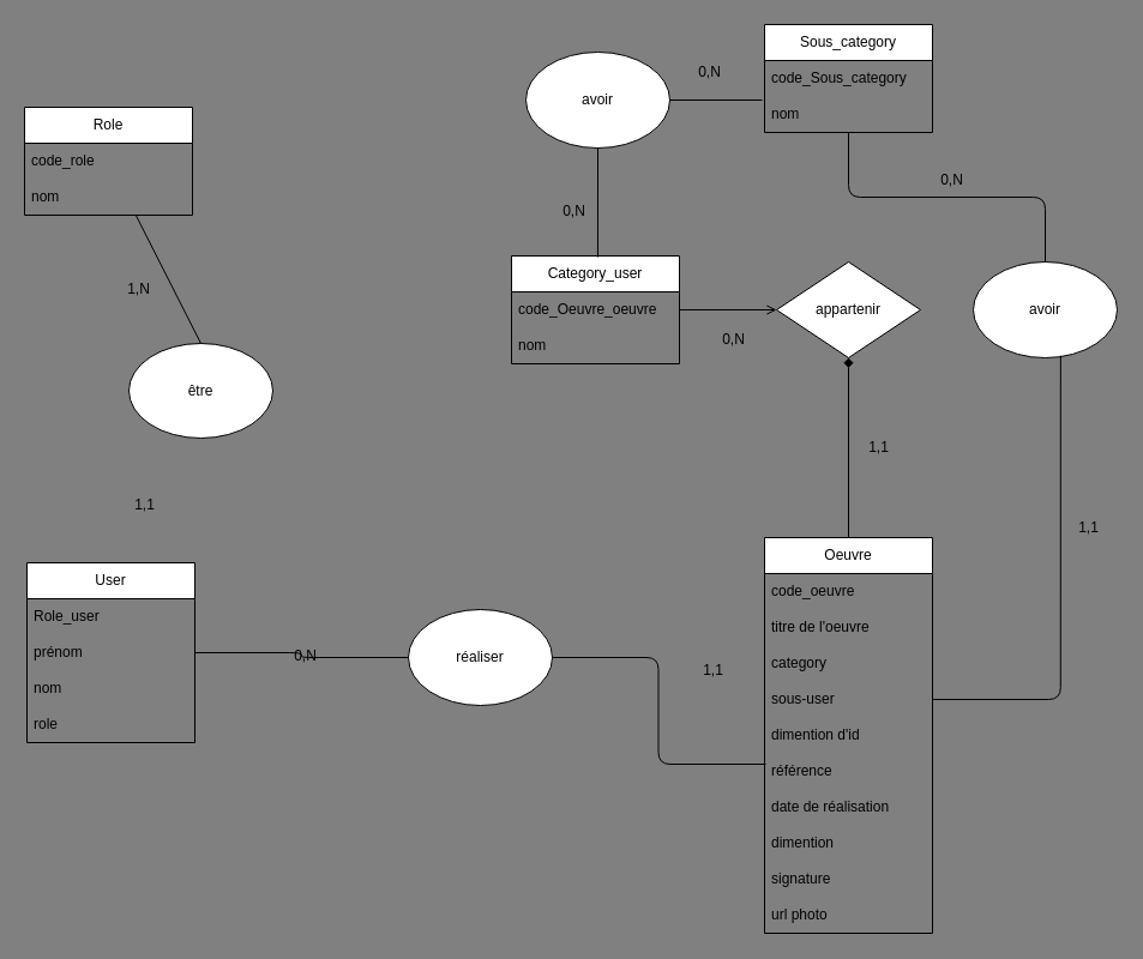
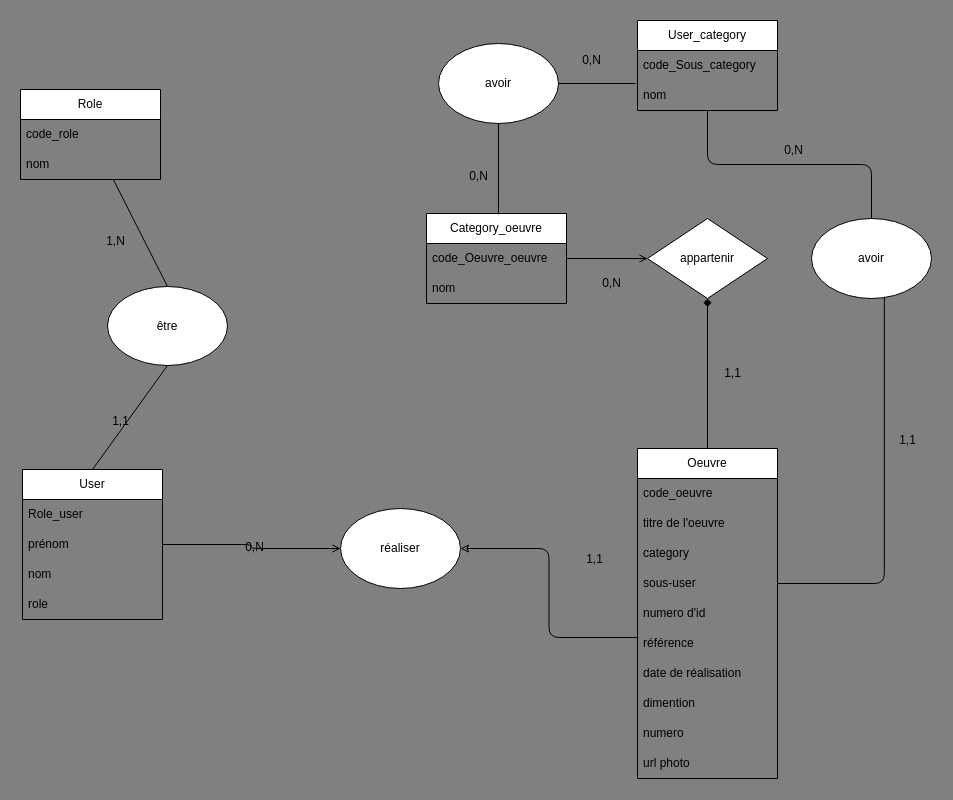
- <mxCell id="39" value="Sous_category" style="swimlane;fontStyle=0;childLayout=stackLayout;horizontal=1;startSize=30;horizontalStack=0;resizeParent=1;resizeParentMax=0;resizeLast=0;collapsible=1;marginBottom=0;whiteSpace=wrap;html=1;" parent="1" vertex="1"><mxGeometry x="637" y="20" width="140" height="90" as="geometry" /></mxCell>
+ <mxCell id="39" value="User_category" style="swimlane;fontStyle=0;childLayout=stackLayout;horizontal=1;startSize=30;horizontalStack=0;resizeParent=1;resizeParentMax=0;resizeLast=0;collapsible=1;marginBottom=0;whiteSpace=wrap;html=1;" parent="1" vertex="1"><mxGeometry x="637" y="20" width="140" height="90" as="geometry" /></mxCell>
- <mxCell id="26" value="Category_user" style="swimlane;fontStyle=0;childLayout=stackLayout;horizontal=1;startSize=30;horizontalStack=0;resizeParent=1;resizeParentMax=0;resizeLast=0;collapsible=1;marginBottom=0;whiteSpace=wrap;html=1;" parent="1" vertex="1"><mxGeometry x="426" y="213" width="140" height="90" as="geometry" /></mxCell>
+ <mxCell id="26" value="Category_oeuvre" style="swimlane;fontStyle=0;childLayout=stackLayout;horizontal=1;startSize=30;horizontalStack=0;resizeParent=1;resizeParentMax=0;resizeLast=0;collapsible=1;marginBottom=0;whiteSpace=wrap;html=1;" parent="1" vertex="1"><mxGeometry x="426" y="213" width="140" height="90" as="geometry" /></mxCell>
+ <mxCell id="33" value="" style="endArrow=none;html=1;exitX=0.5;exitY=0;exitDx=0;exitDy=0;entryX=0.5;entryY=1;entryDx=0;entryDy=0;" parent="1" source="2" target="30" edge="1"><mxGeometry width="50" height="50" relative="1" as="geometry"><mxPoint x="198" y="457" as="sourcePoint" /><mxPoint x="197" y="350" as="targetPoint" /></mxGeometry></mxCell>
- <mxCell id="19" style="edgeStyle=orthogonalEdgeStyle;html=1;entryX=0;entryY=0.5;entryDx=0;entryDy=0;endArrow=none;endFill=0;" parent="1" source="2" target="18" edge="1"><mxGeometry relative="1" as="geometry"><mxPoint x="235" y="526" as="sourcePoint" /><mxPoint x="355" y="526" as="targetPoint" /></mxGeometry></mxCell>
+ <mxCell id="19" style="edgeStyle=orthogonalEdgeStyle;html=1;entryX=0;entryY=0.5;entryDx=0;entryDy=0;endArrow=open;endFill=0;" parent="1" source="2" target="18" edge="1"><mxGeometry relative="1" as="geometry"><mxPoint x="235" y="526" as="sourcePoint" /><mxPoint x="355" y="526" as="targetPoint" /></mxGeometry></mxCell>
- <mxCell id="20" style="edgeStyle=orthogonalEdgeStyle;html=1;exitX=0.007;exitY=0.3;exitDx=0;exitDy=0;entryX=1;entryY=0.5;entryDx=0;entryDy=0;endArrow=none;endFill=0;exitPerimeter=0;" parent="1" source="13" target="18" edge="1"><mxGeometry relative="1" as="geometry"><mxPoint x="245" y="536" as="sourcePoint" /><mxPoint x="365" y="536" as="targetPoint" /></mxGeometry></mxCell>
+ <mxCell id="20" style="edgeStyle=orthogonalEdgeStyle;html=1;exitX=0.007;exitY=0.3;exitDx=0;exitDy=0;entryX=1;entryY=0.5;entryDx=0;entryDy=0;endArrow=classic;endFill=0;exitPerimeter=0;" parent="1" source="13" target="18" edge="1"><mxGeometry relative="1" as="geometry"><mxPoint x="245" y="536" as="sourcePoint" /><mxPoint x="365" y="536" as="targetPoint" /></mxGeometry></mxCell>
- <mxCell id="12" value="dimention d'id" style="text;strokeColor=none;fillColor=none;align=left;verticalAlign=middle;spacingLeft=4;spacingRight=4;overflow=hidden;points=[[0,0.5],[1,0.5]];portConstraint=eastwest;rotatable=0;whiteSpace=wrap;html=1;" parent="7" vertex="1"><mxGeometry y="150" width="140" height="30" as="geometry" /></mxCell>
+ <mxCell id="12" value="numero d'id" style="text;strokeColor=none;fillColor=none;align=left;verticalAlign=middle;spacingLeft=4;spacingRight=4;overflow=hidden;points=[[0,0.5],[1,0.5]];portConstraint=eastwest;rotatable=0;whiteSpace=wrap;html=1;" parent="7" vertex="1"><mxGeometry y="150" width="140" height="30" as="geometry" /></mxCell>
- <mxCell id="16" value="signature" style="text;strokeColor=none;fillColor=none;align=left;verticalAlign=middle;spacingLeft=4;spacingRight=4;overflow=hidden;points=[[0,0.5],[1,0.5]];portConstraint=eastwest;rotatable=0;whiteSpace=wrap;html=1;" parent="7" vertex="1"><mxGeometry y="270" width="140" height="30" as="geometry" /></mxCell>
+ <mxCell id="16" value="numero" style="text;strokeColor=none;fillColor=none;align=left;verticalAlign=middle;spacingLeft=4;spacingRight=4;overflow=hidden;points=[[0,0.5],[1,0.5]];portConstraint=eastwest;rotatable=0;whiteSpace=wrap;html=1;" parent="7" vertex="1"><mxGeometry y="270" width="140" height="30" as="geometry" /></mxCell>
